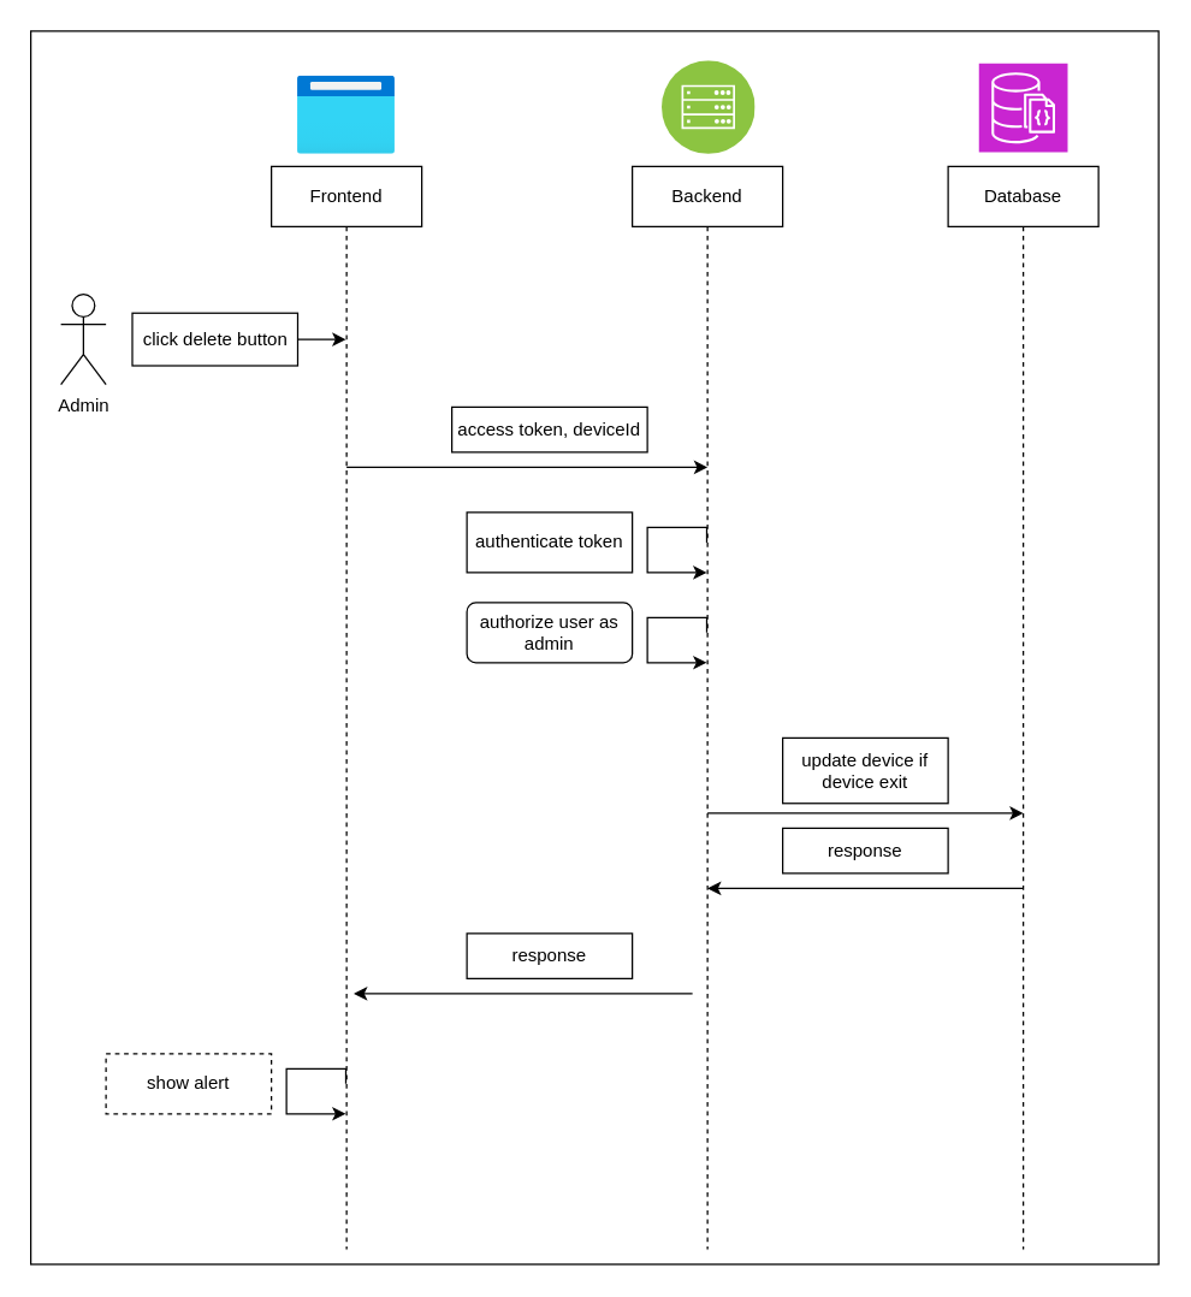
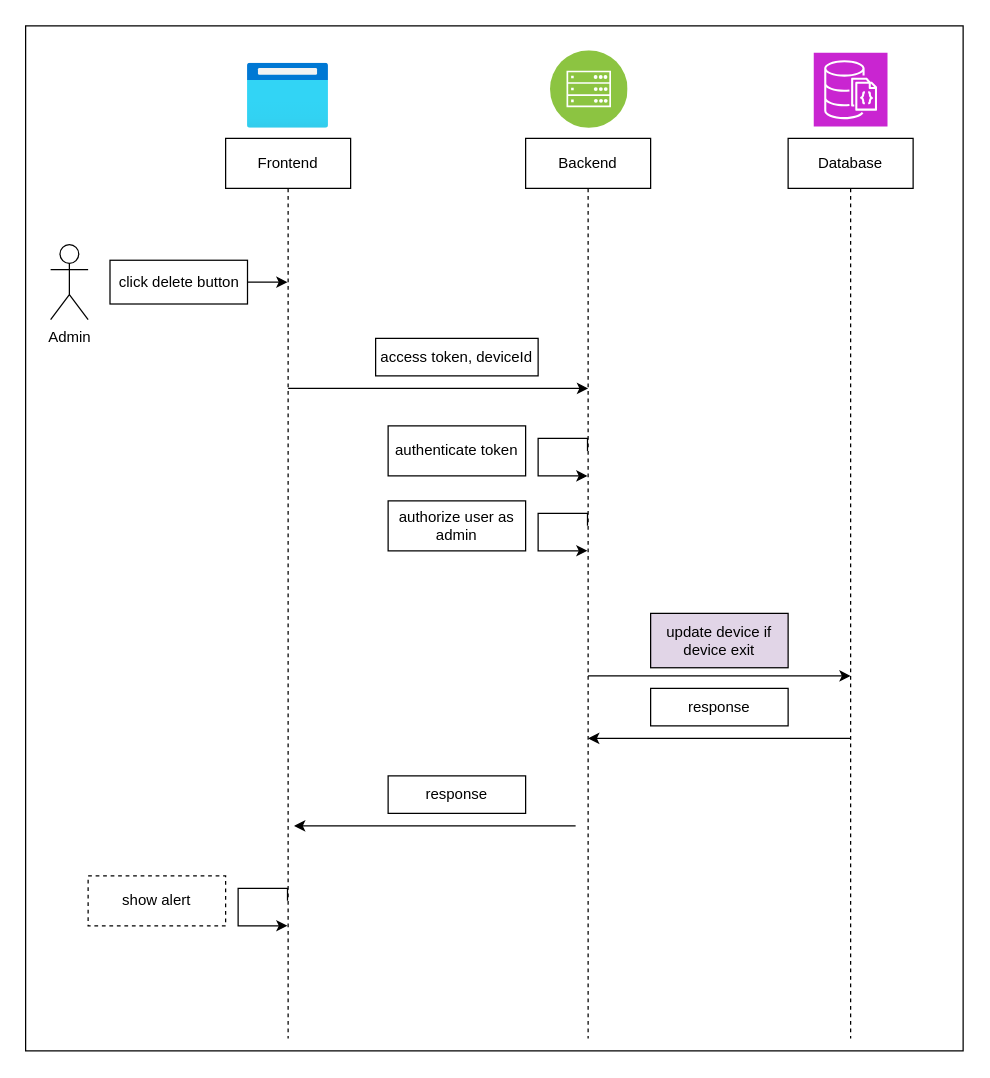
- <mxCell id="22" value="authorize user as admin" style="html=1;whiteSpace=wrap;rounded=1;" parent="1" vertex="1"><mxGeometry x="310" y="400" width="110" height="40" as="geometry" /></mxCell>
+ <mxCell id="22" value="authorize user as admin" style="html=1;whiteSpace=wrap;" parent="1" vertex="1"><mxGeometry x="310" y="400" width="110" height="40" as="geometry" /></mxCell>
- <mxCell id="23" value="update device if device exit" style="html=1;whiteSpace=wrap;" parent="1" vertex="1"><mxGeometry x="520" y="490" width="110" height="43.5" as="geometry" /></mxCell>
+ <mxCell id="23" value="update device if device exit" style="html=1;whiteSpace=wrap;fillColor=#e1d5e7;" parent="1" vertex="1"><mxGeometry x="520" y="490" width="110" height="43.5" as="geometry" /></mxCell>
